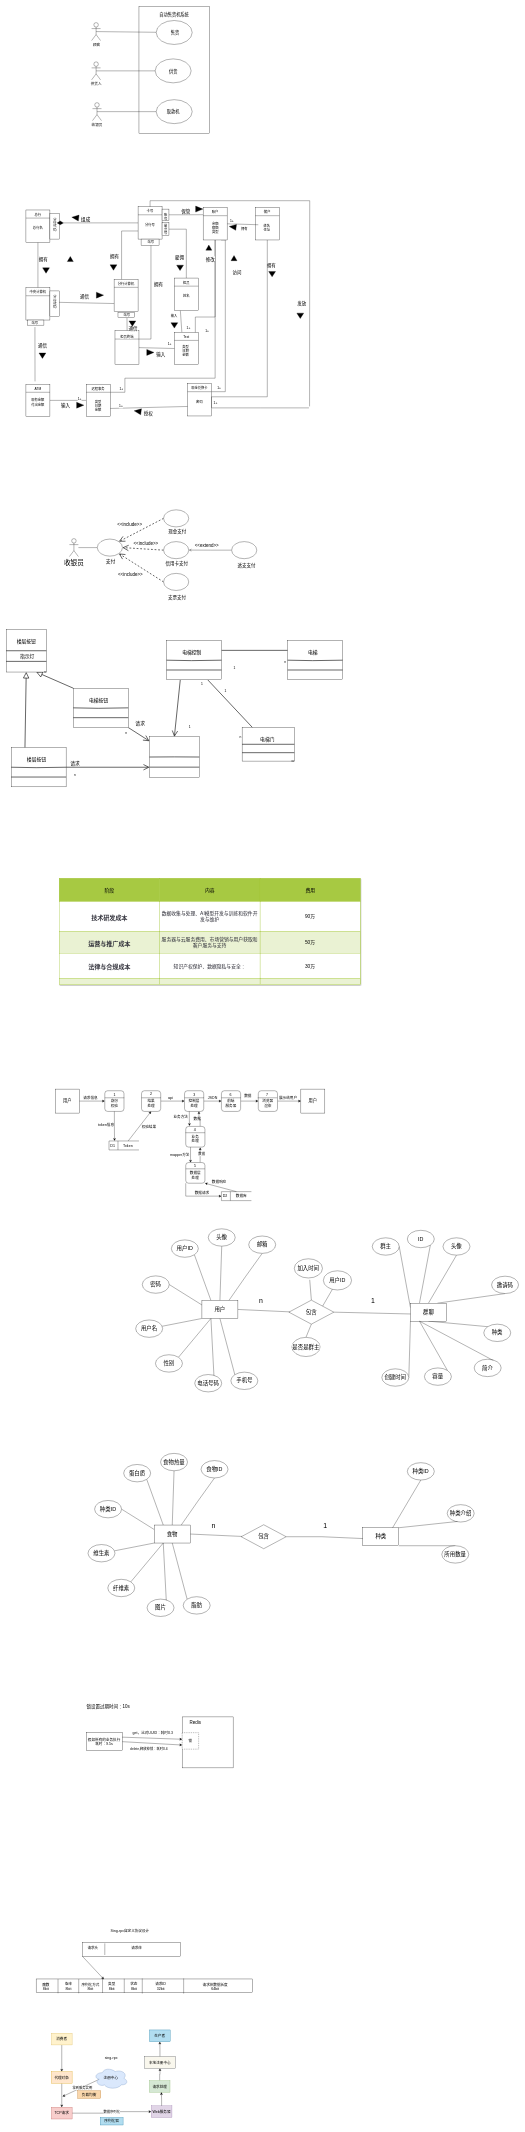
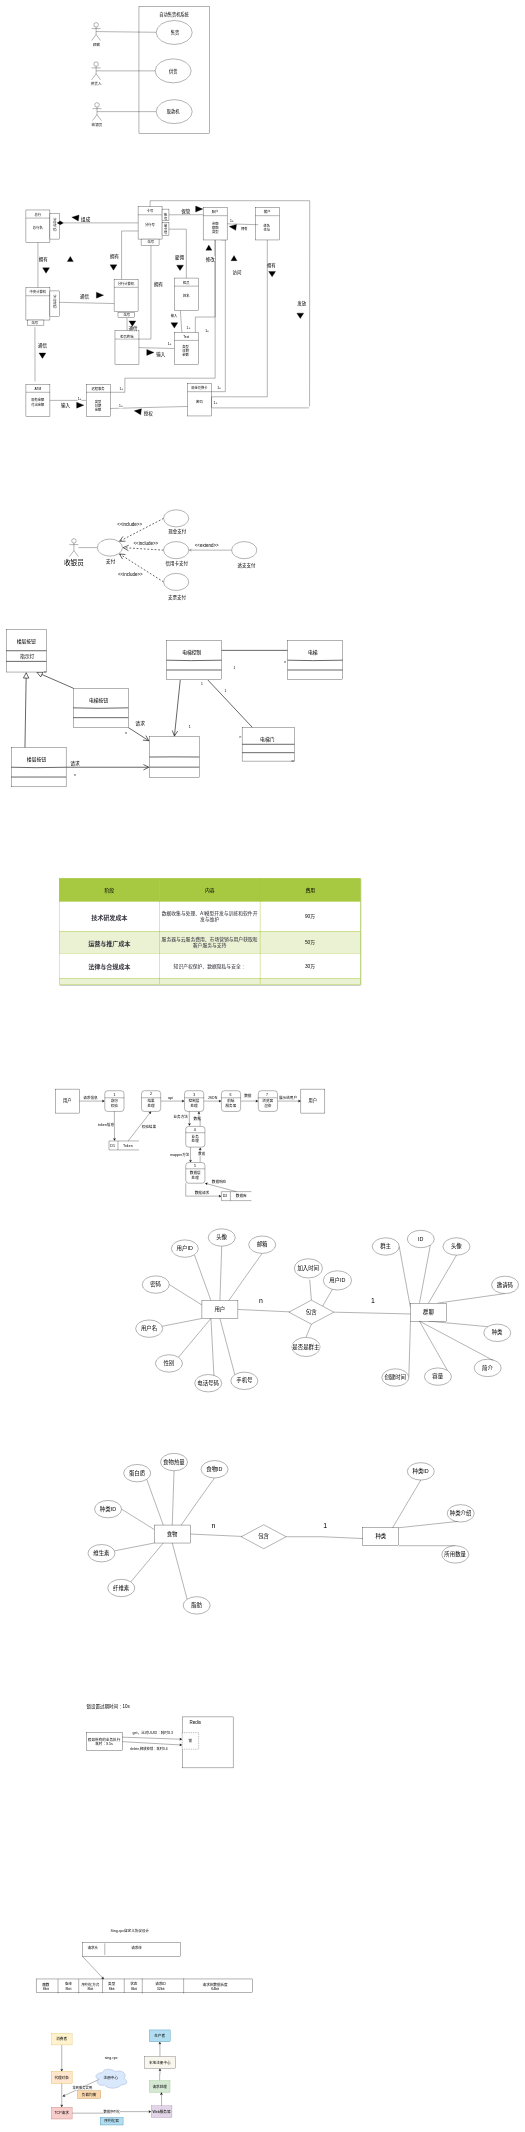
- <mxCell id="353" style="edgeStyle=none;rounded=0;orthogonalLoop=1;jettySize=auto;html=1;exitX=0.25;exitY=1;exitDx=0;exitDy=0;entryX=0.712;entryY=0.073;entryDx=0;entryDy=0;entryPerimeter=0;strokeColor=default;align=center;verticalAlign=middle;fontFamily=Helvetica;fontSize=18;fontColor=default;labelBackgroundColor=default;endArrow=none;horizontal=1;endFill=0;" parent="1" source="344" target="351" edge="1"><mxGeometry relative="1" as="geometry" /></mxCell>
- <mxCell id="351" value="图片" style="ellipse;whiteSpace=wrap;html=1;fontSize=18;horizontal=1;" parent="1" vertex="1"><mxGeometry x="490" y="5331" width="90" height="58" as="geometry" /></mxCell>
